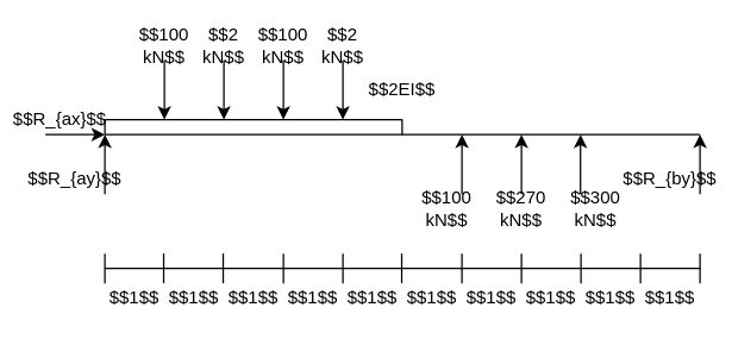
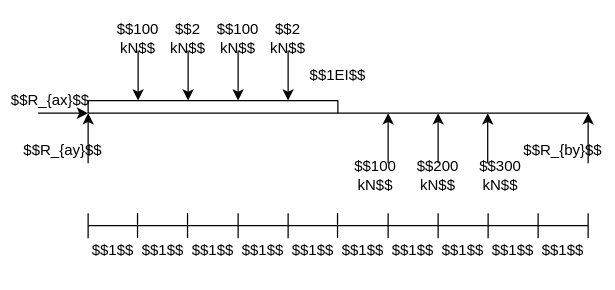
- <mxCell id="50" value="$$2EI$$" style="text;html=1;strokeColor=none;fillColor=none;align=center;verticalAlign=middle;whiteSpace=wrap;rounded=0;" vertex="1" parent="1"><mxGeometry x="250" y="50" width="40" height="20" as="geometry" /></mxCell>
+ <mxCell id="50" value="$$1EI$$" style="text;html=1;strokeColor=none;fillColor=none;align=center;verticalAlign=middle;whiteSpace=wrap;rounded=0;" vertex="1" parent="1"><mxGeometry x="250" y="50" width="40" height="20" as="geometry" /></mxCell>
- <mxCell id="48" value="&lt;div&gt;$$270 kN$$&lt;/div&gt;" style="text;html=1;strokeColor=none;fillColor=none;align=center;verticalAlign=middle;whiteSpace=wrap;rounded=0;" vertex="1" parent="1"><mxGeometry x="330" y="130" width="40" height="20" as="geometry" /></mxCell>
+ <mxCell id="48" value="&lt;div&gt;$$200 kN$$&lt;/div&gt;" style="text;html=1;strokeColor=none;fillColor=none;align=center;verticalAlign=middle;whiteSpace=wrap;rounded=0;" vertex="1" parent="1"><mxGeometry x="330" y="130" width="40" height="20" as="geometry" /></mxCell>
